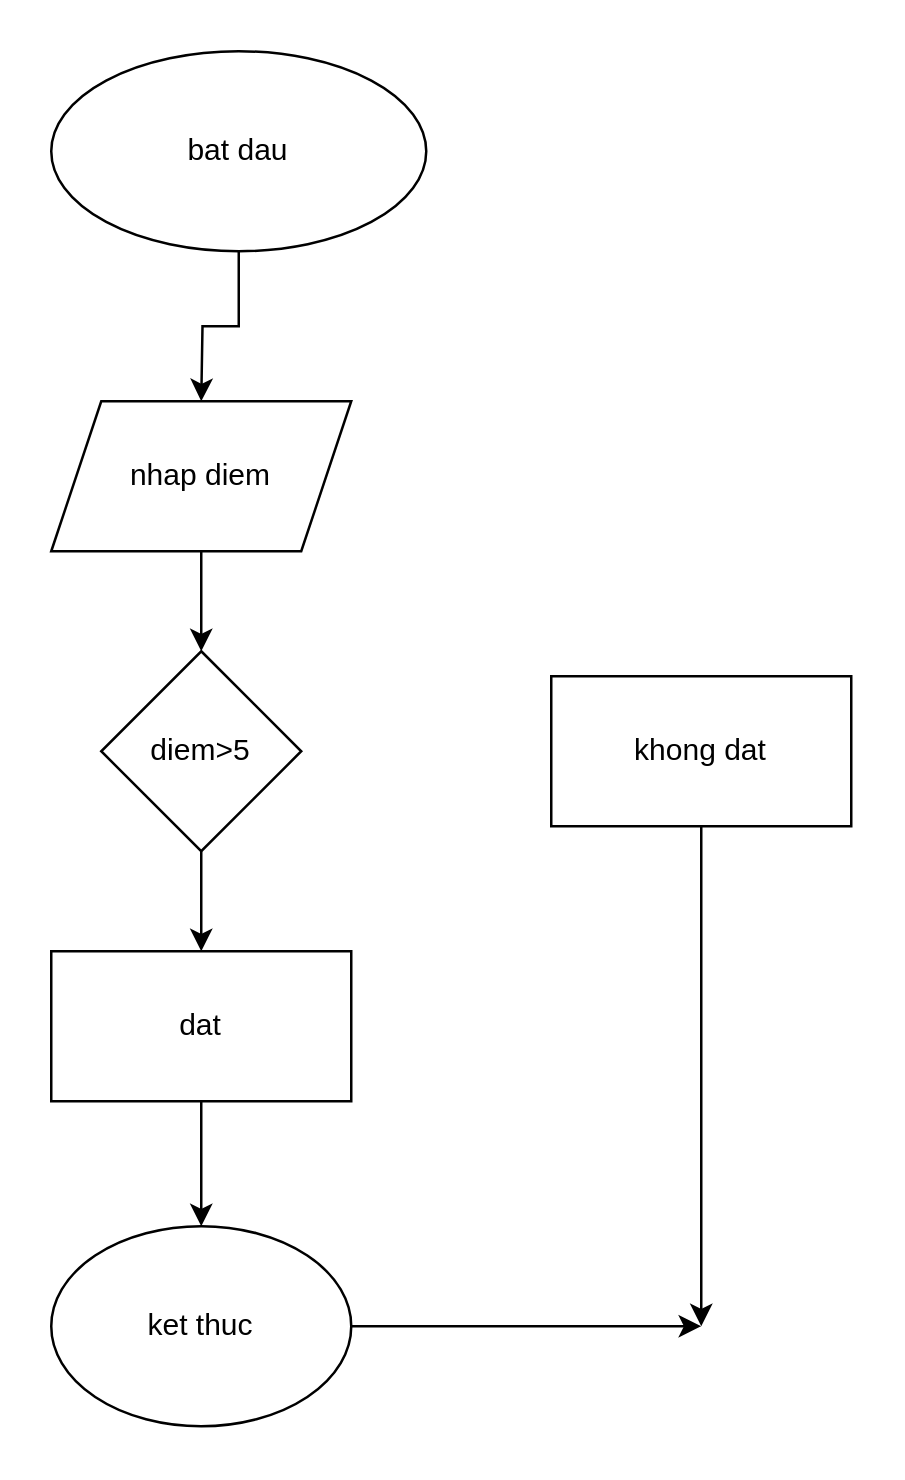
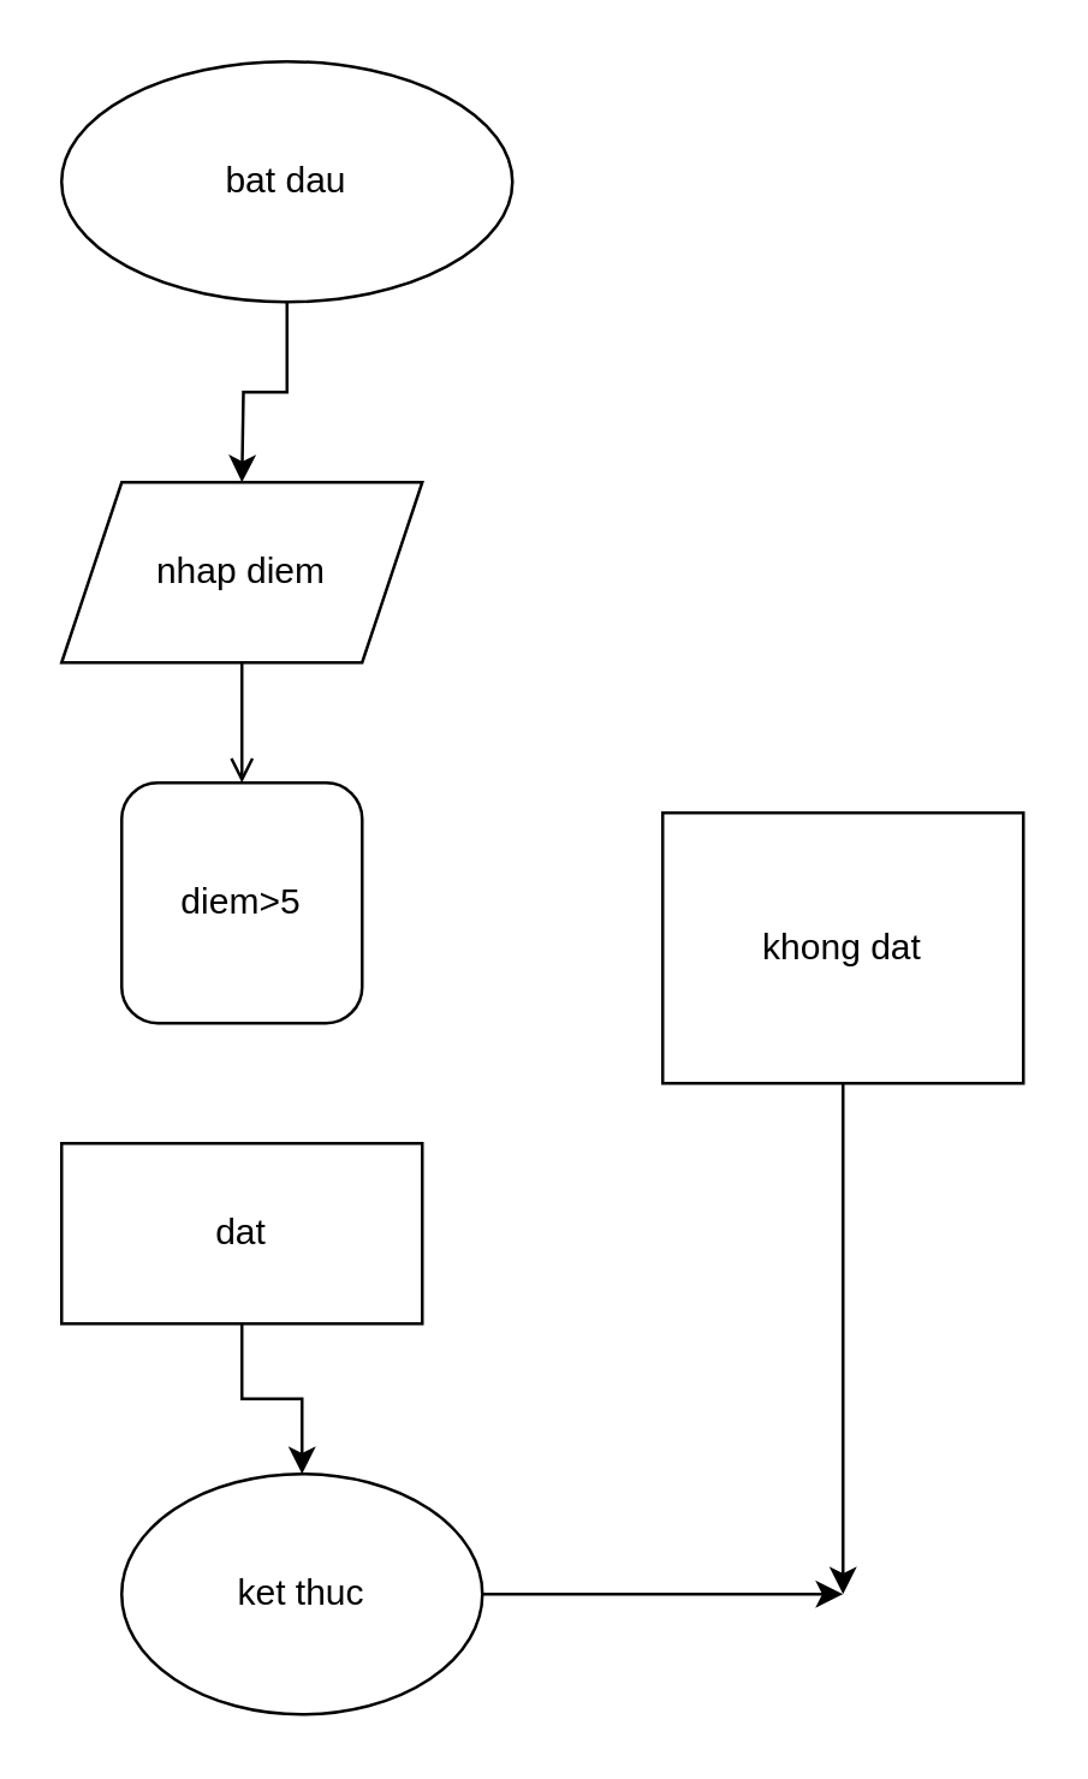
- <mxCell id="4" style="edgeStyle=orthogonalEdgeStyle;rounded=0;orthogonalLoop=1;jettySize=auto;html=1;" edge="1" parent="1" source="5" target="7"><mxGeometry relative="1" as="geometry"><mxPoint x="80" y="300" as="targetPoint" /></mxGeometry></mxCell>
+ <mxCell id="4" style="edgeStyle=orthogonalEdgeStyle;rounded=0;orthogonalLoop=1;jettySize=auto;html=1;endArrow=open;" edge="1" parent="1" source="5" target="7"><mxGeometry relative="1" as="geometry"><mxPoint x="80" y="300" as="targetPoint" /></mxGeometry></mxCell>
- <mxCell id="7" value="diem&amp;gt;5" style="rhombus;whiteSpace=wrap;html=1;" vertex="1" parent="1"><mxGeometry x="40" y="260" width="80" height="80" as="geometry" /></mxCell>
+ <mxCell id="7" value="diem&amp;gt;5" style="whiteSpace=wrap;html=1;rounded=1;" vertex="1" parent="1"><mxGeometry x="40" y="260" width="80" height="80" as="geometry" /></mxCell>
- <mxCell id="13" value="khong dat" style="rounded=0;whiteSpace=wrap;html=1;" vertex="1" parent="1"><mxGeometry x="220" y="270" width="120" height="60" as="geometry" /></mxCell>
+ <mxCell id="13" value="khong dat" style="rounded=0;whiteSpace=wrap;html=1;" vertex="1" parent="1"><mxGeometry x="220" y="270" width="120" height="90" as="geometry" /></mxCell>
- <mxCell id="6" style="edgeStyle=orthogonalEdgeStyle;rounded=0;orthogonalLoop=1;jettySize=auto;html=1;" edge="1" parent="1" source="7" target="9"><mxGeometry relative="1" as="geometry"><mxPoint x="80" y="430" as="targetPoint" /></mxGeometry></mxCell>
- <mxCell id="11" value="ket thuc" style="ellipse;whiteSpace=wrap;html=1;" vertex="1" parent="1"><mxGeometry x="20" y="490" width="120" height="80" as="geometry" /></mxCell>
+ <mxCell id="11" value="ket thuc" style="ellipse;whiteSpace=wrap;html=1;" vertex="1" parent="1"><mxGeometry x="40" y="490" width="120" height="80" as="geometry" /></mxCell>
